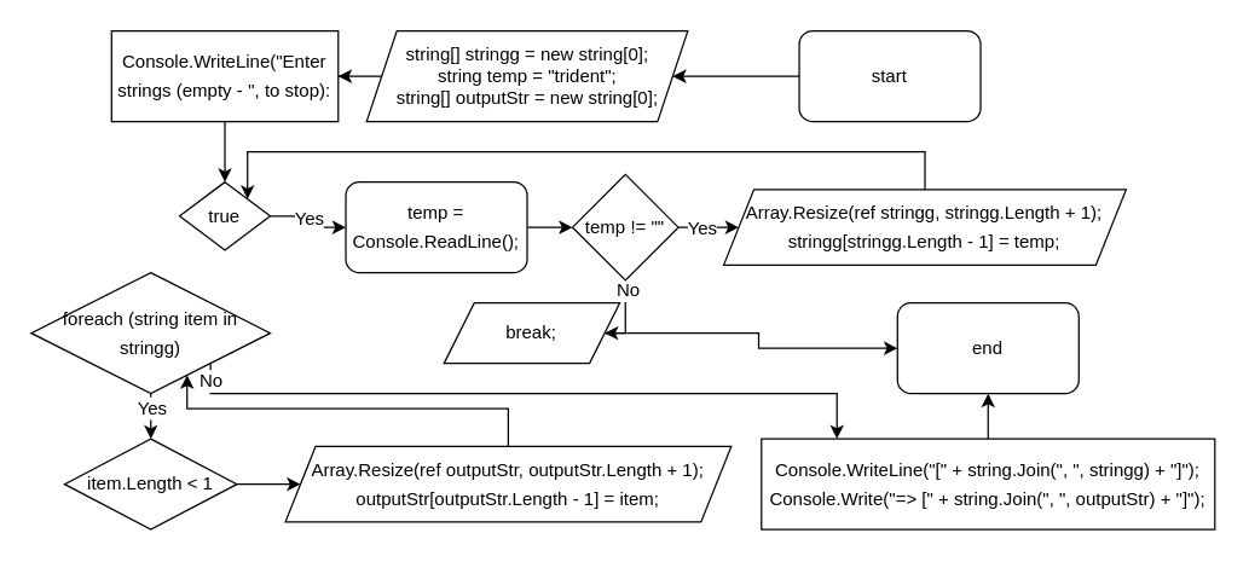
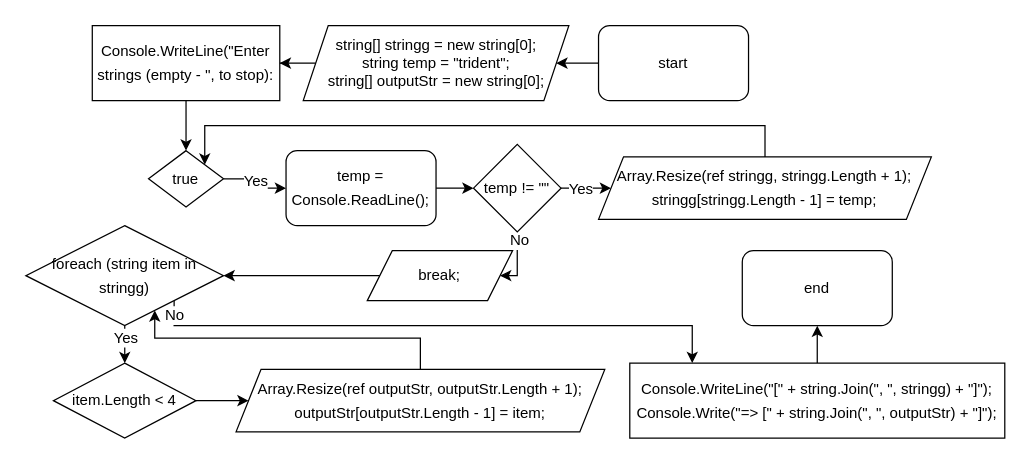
- <mxCell id="3" value="start" style="rounded=1;whiteSpace=wrap;html=1;" vertex="1" parent="1"><mxGeometry x="528.13" y="20" width="120" height="60" as="geometry" /></mxCell>
+ <mxCell id="3" value="start" style="rounded=1;whiteSpace=wrap;html=1;" vertex="1" parent="1"><mxGeometry x="478.13" y="20" width="120" height="60" as="geometry" /></mxCell>
- <mxCell id="20" value="" style="edgeStyle=orthogonalEdgeStyle;rounded=0;orthogonalLoop=1;jettySize=auto;html=1;fontFamily=Helvetica;fontSize=12;fontColor=default;" edge="1" parent="1" source="21" target="33"><mxGeometry relative="1" as="geometry" /></mxCell>
+ <mxCell id="20" value="" style="edgeStyle=orthogonalEdgeStyle;rounded=0;orthogonalLoop=1;jettySize=auto;html=1;fontFamily=Helvetica;fontSize=12;fontColor=default;" edge="1" parent="1" source="21" target="26"><mxGeometry relative="1" as="geometry" /></mxCell>
- <mxCell id="28" value="&lt;div style=&quot;line-height: 19px;&quot;&gt;item.Length &amp;lt; 1&lt;/div&gt;" style="rhombus;whiteSpace=wrap;html=1;" vertex="1" parent="1"><mxGeometry x="42.03" y="290" width="114.07" height="60" as="geometry" /></mxCell>
+ <mxCell id="28" value="&lt;div style=&quot;line-height: 19px;&quot;&gt;item.Length &amp;lt; 4&lt;/div&gt;" style="rhombus;whiteSpace=wrap;html=1;" vertex="1" parent="1"><mxGeometry x="42.03" y="290" width="114.07" height="60" as="geometry" /></mxCell>
